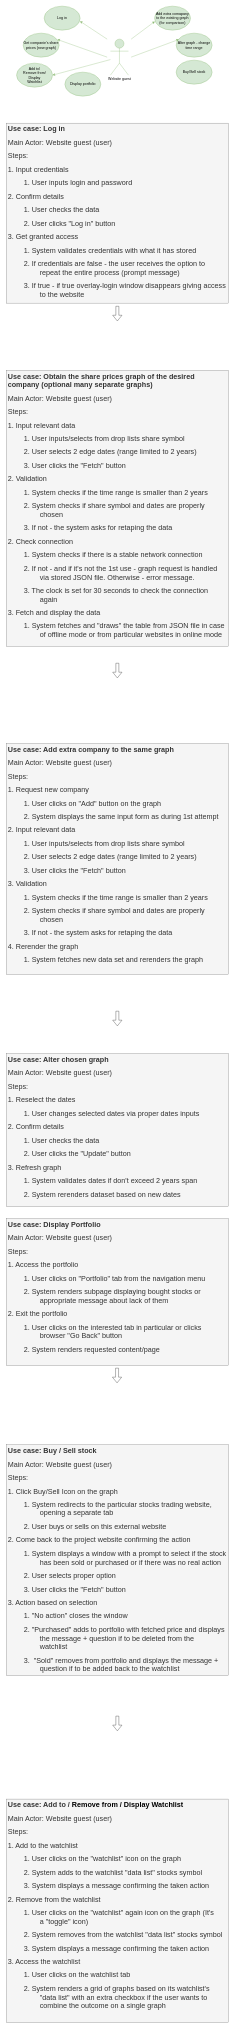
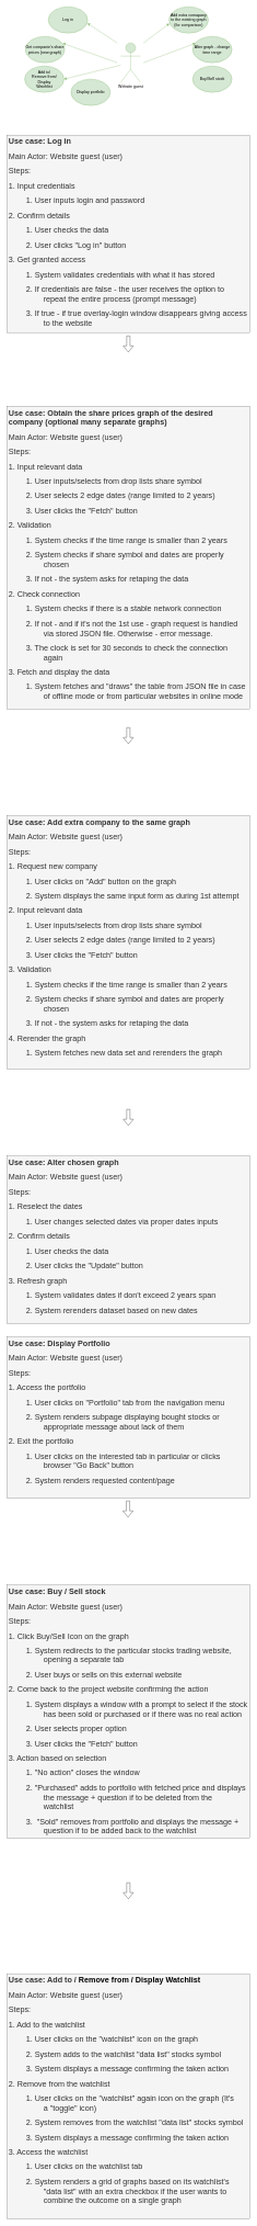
- <mxCell id="16" value="Add to/&lt;br&gt;R&lt;span style=&quot;background-color: initial;&quot;&gt;emove from/&lt;br&gt;Display&lt;br&gt;Watchlist&lt;/span&gt;" style="ellipse;whiteSpace=wrap;html=1;fillColor=#d5e8d4;strokeColor=#82b366;" vertex="1" parent="1"><mxGeometry x="54" y="210" width="120" height="80" as="geometry" /></mxCell>
+ <mxCell id="16" value="Add to/&lt;br&gt;R&lt;span style=&quot;background-color: initial;&quot;&gt;emove from/&lt;br&gt;Display&lt;br&gt;Watchlist&lt;/span&gt;" style="ellipse;whiteSpace=wrap;html=1;fillColor=#d5e8d4;strokeColor=#82b366;" vertex="1" parent="1"><mxGeometry x="74" y="200" width="120" height="80" as="geometry" /></mxCell>
